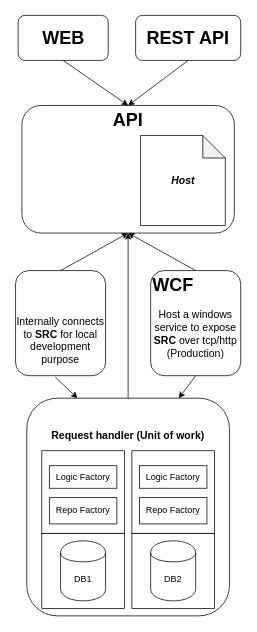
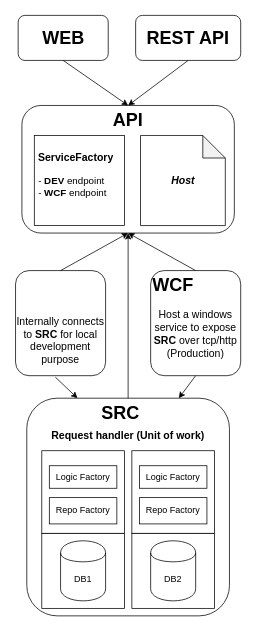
+ <mxCell id="24" value="&lt;div align=&quot;left&quot;&gt;&lt;b&gt;&amp;nbsp;&lt;font style=&quot;font-size: 14px&quot;&gt;ServiceFactory&lt;/font&gt;&lt;/b&gt;&lt;/div&gt;&lt;div align=&quot;left&quot;&gt;&lt;br&gt;&lt;/div&gt;&lt;div style=&quot;font-size: 13px&quot; align=&quot;left&quot;&gt;&amp;nbsp;- &lt;b&gt;DEV &lt;/b&gt;endpoint&lt;/div&gt;&lt;div style=&quot;font-size: 13px&quot; align=&quot;left&quot;&gt;&amp;nbsp;- &lt;b&gt;WCF &lt;/b&gt;endpoint&lt;br&gt;&lt;/div&gt;&lt;div&gt;&lt;br&gt;&lt;/div&gt;" style="whiteSpace=wrap;html=1;aspect=fixed;align=left;" parent="1" vertex="1"><mxGeometry x="45" y="180" width="120" height="120" as="geometry" /></mxCell>
+ <mxCell id="17" value="&lt;b&gt;&lt;font style=&quot;font-size: 24px&quot;&gt;SRC&lt;/font&gt;&lt;/b&gt;" style="text;html=1;strokeColor=none;fillColor=none;align=center;verticalAlign=middle;whiteSpace=wrap;rounded=0;" parent="1" vertex="1"><mxGeometry x="140" y="540" width="40" height="20" as="geometry" /></mxCell>
